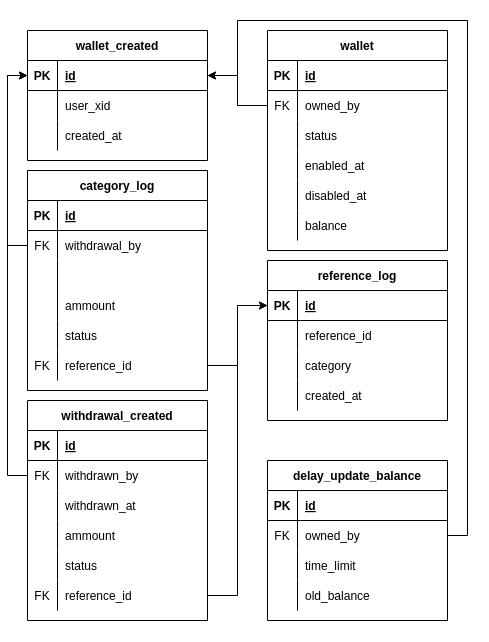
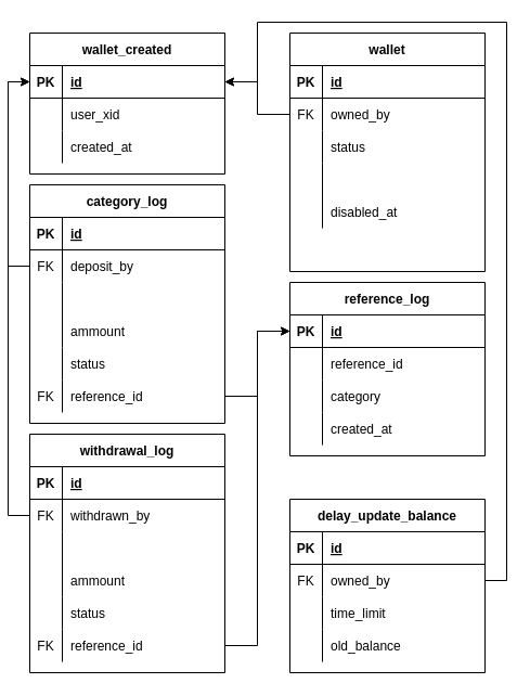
- <mxCell id="24" value="enabled_at" style="shape=partialRectangle;connectable=0;fillColor=none;top=0;left=0;bottom=0;right=0;align=left;spacingLeft=6;overflow=hidden;" vertex="1" parent="22"><mxGeometry x="30" width="150" height="30" as="geometry" /></mxCell>
- <mxCell id="30" value="balance" style="shape=partialRectangle;connectable=0;fillColor=none;top=0;left=0;bottom=0;right=0;align=left;spacingLeft=6;overflow=hidden;" vertex="1" parent="28"><mxGeometry x="30" width="150" height="30" as="geometry" /></mxCell>
- <mxCell id="38" value="withdrawal_by" style="shape=partialRectangle;connectable=0;fillColor=none;top=0;left=0;bottom=0;right=0;align=left;spacingLeft=6;overflow=hidden;" vertex="1" parent="36"><mxGeometry x="30" width="150" height="30" as="geometry" /></mxCell>
+ <mxCell id="38" value="deposit_by" style="shape=partialRectangle;connectable=0;fillColor=none;top=0;left=0;bottom=0;right=0;align=left;spacingLeft=6;overflow=hidden;" vertex="1" parent="36"><mxGeometry x="30" width="150" height="30" as="geometry" /></mxCell>
- <mxCell id="51" value="withdrawal_created" style="shape=table;startSize=30;container=1;collapsible=1;childLayout=tableLayout;fixedRows=1;rowLines=0;fontStyle=1;align=center;resizeLast=1;" vertex="1" parent="1"><mxGeometry x="20" y="400" width="180" height="220" as="geometry" /></mxCell>
+ <mxCell id="51" value="withdrawal_log" style="shape=table;startSize=30;container=1;collapsible=1;childLayout=tableLayout;fixedRows=1;rowLines=0;fontStyle=1;align=center;resizeLast=1;" vertex="1" parent="1"><mxGeometry x="20" y="400" width="180" height="220" as="geometry" /></mxCell>
- <mxCell id="60" value="withdrawn_at" style="shape=partialRectangle;connectable=0;fillColor=none;top=0;left=0;bottom=0;right=0;align=left;spacingLeft=6;overflow=hidden;" vertex="1" parent="58"><mxGeometry x="30" width="150" height="30" as="geometry" /></mxCell>
